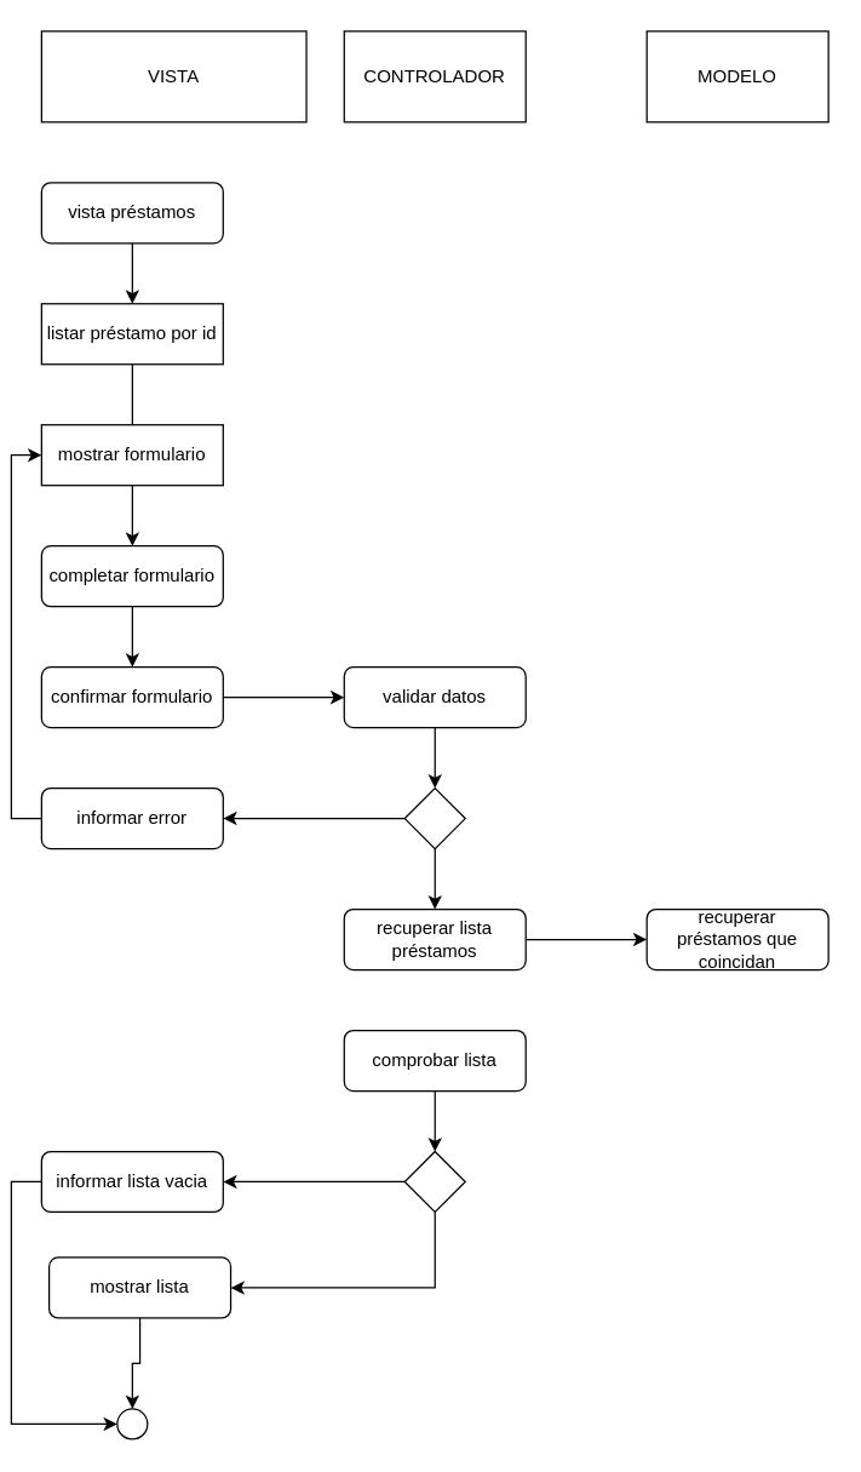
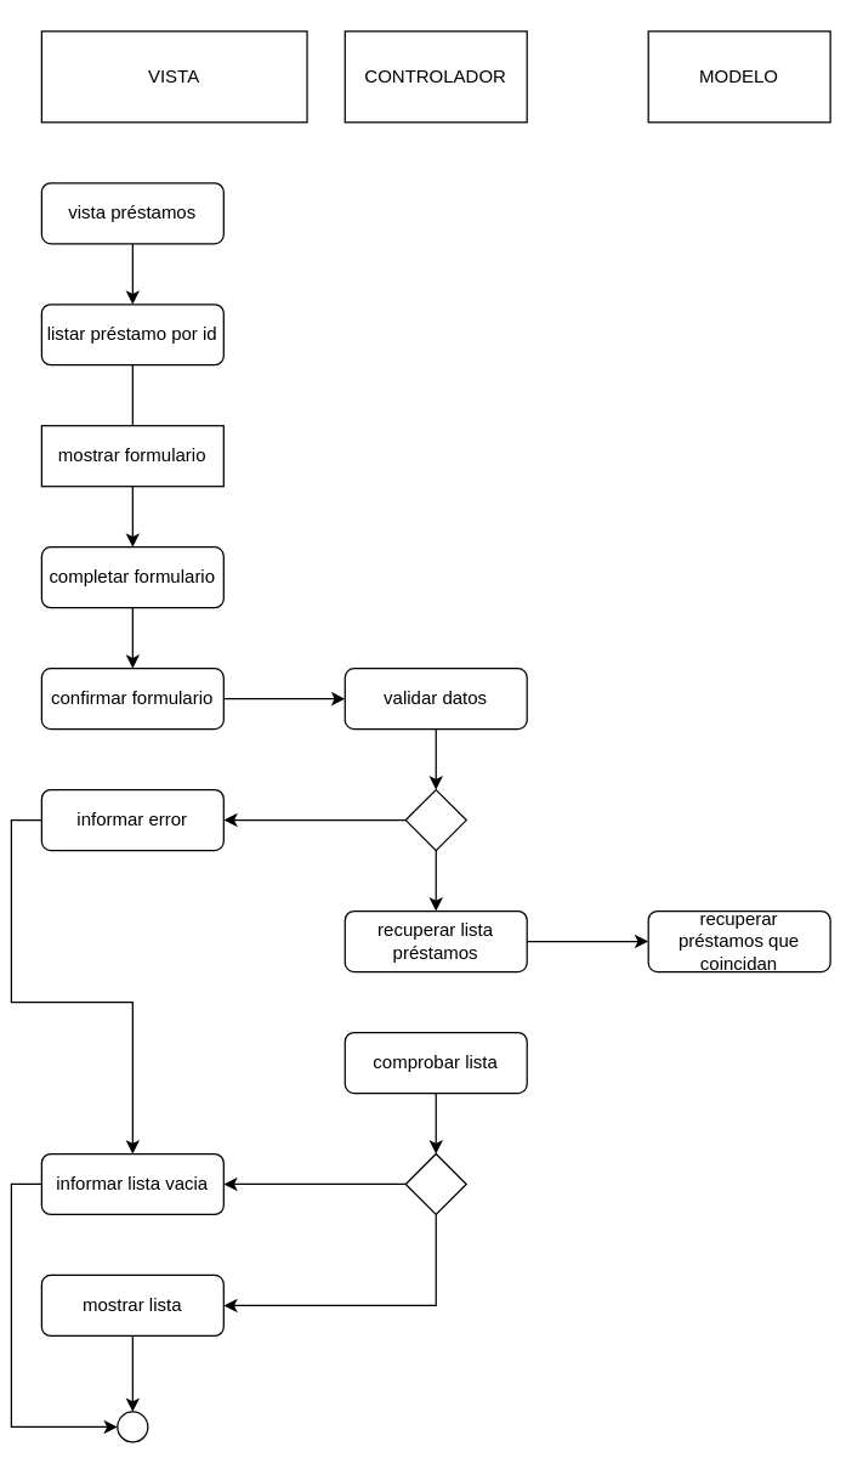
- <mxCell id="9" value="listar préstamo&amp;nbsp;por id" style="whiteSpace=wrap;html=1;rounded=0;" vertex="1" parent="1"><mxGeometry x="20" y="200" width="120" height="40" as="geometry" /></mxCell>
+ <mxCell id="9" value="listar préstamo&amp;nbsp;por id" style="rounded=1;whiteSpace=wrap;html=1;" vertex="1" parent="1"><mxGeometry x="20" y="200" width="120" height="40" as="geometry" /></mxCell>
- <mxCell id="30" style="edgeStyle=orthogonalEdgeStyle;rounded=0;orthogonalLoop=1;jettySize=auto;html=1;exitX=0;exitY=0.5;exitDx=0;exitDy=0;entryX=0;entryY=0.5;entryDx=0;entryDy=0;" edge="1" parent="1" source="31" target="23"><mxGeometry relative="1" as="geometry" /></mxCell>
+ <mxCell id="30" style="edgeStyle=orthogonalEdgeStyle;rounded=0;orthogonalLoop=1;jettySize=auto;html=1;exitX=0;exitY=0.5;exitDx=0;exitDy=0;" edge="1" parent="1" source="31" target="19"><mxGeometry relative="1" as="geometry" /></mxCell>
- <mxCell id="21" value="mostrar lista" style="rounded=1;whiteSpace=wrap;html=1;" vertex="1" parent="1"><mxGeometry x="25" y="830" width="120" height="40" as="geometry" /></mxCell>
+ <mxCell id="21" value="mostrar lista" style="rounded=1;whiteSpace=wrap;html=1;" vertex="1" parent="1"><mxGeometry x="20" y="840" width="120" height="40" as="geometry" /></mxCell>
